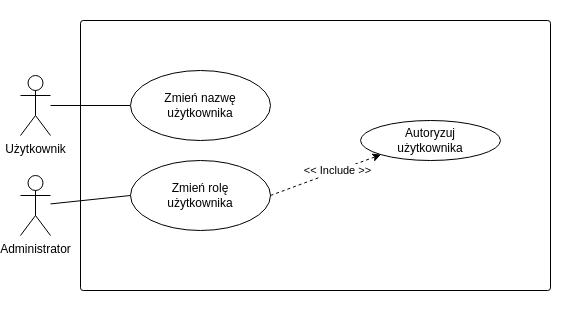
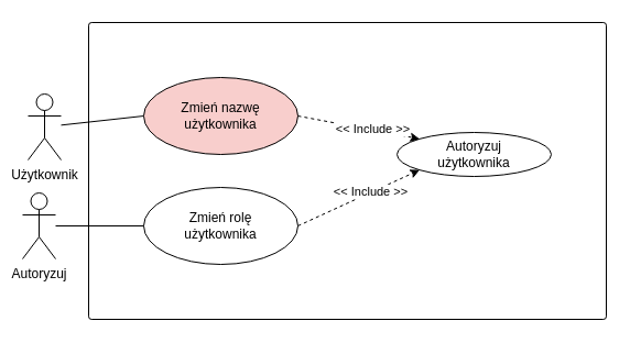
- <mxCell id="4" value="Użytkownik" style="shape=umlActor;verticalLabelPosition=bottom;verticalAlign=top;html=1;" vertex="1" parent="1"><mxGeometry x="20" y="75" width="30" height="60" as="geometry" /></mxCell>
+ <mxCell id="4" value="Użytkownik" style="shape=umlActor;verticalLabelPosition=bottom;verticalAlign=top;html=1;" vertex="1" parent="1"><mxGeometry x="25" y="85" width="30" height="60" as="geometry" /></mxCell>
- <mxCell id="6" value="Zmień nazwę&lt;br&gt;użytkownika" style="ellipse;whiteSpace=wrap;html=1;" vertex="1" parent="1"><mxGeometry x="130" y="70" width="140" height="70" as="geometry" /></mxCell>
+ <mxCell id="6" value="Zmień nazwę&lt;br&gt;użytkownika" style="ellipse;whiteSpace=wrap;html=1;fillColor=#f8cecc;" vertex="1" parent="1"><mxGeometry x="130" y="70" width="140" height="70" as="geometry" /></mxCell>
+ <mxCell id="7" style="edgeStyle=none;rounded=0;orthogonalLoop=1;jettySize=auto;html=1;exitX=1;exitY=0.5;exitDx=0;exitDy=0;entryX=0;entryY=0;entryDx=0;entryDy=0;endArrow=classic;endFill=1;dashed=1;labelBorderColor=none;" edge="1" parent="1" source="6" target="5"><mxGeometry relative="1" as="geometry"><mxPoint x="264" y="65" as="sourcePoint" /><mxPoint x="430" y="170" as="targetPoint" /></mxGeometry></mxCell>
+ <mxCell id="8" value="&amp;lt;&amp;lt; Include &amp;gt;&amp;gt;" style="edgeLabel;html=1;align=center;verticalAlign=middle;resizable=0;points=[];" vertex="1" connectable="0" parent="7"><mxGeometry x="0.203" y="1" relative="1" as="geometry"><mxPoint as="offset" /></mxGeometry></mxCell>
- <mxCell id="9" value="Zmień rolę&lt;br&gt;użytkownika" style="ellipse;whiteSpace=wrap;html=1;" vertex="1" parent="1"><mxGeometry x="130" y="160" width="140" height="70" as="geometry" /></mxCell>
+ <mxCell id="9" value="Zmień rolę&lt;br&gt;użytkownika" style="ellipse;whiteSpace=wrap;html=1;" vertex="1" parent="1"><mxGeometry x="130" y="170" width="140" height="70" as="geometry" /></mxCell>
- <mxCell id="13" value="Administrator&lt;br&gt;" style="shape=umlActor;verticalLabelPosition=bottom;verticalAlign=top;html=1;" vertex="1" parent="1"><mxGeometry x="20" y="175" width="30" height="60" as="geometry" /></mxCell>
+ <mxCell id="13" value="Autoryzuj&lt;br&gt;" style="shape=umlActor;verticalLabelPosition=bottom;verticalAlign=top;html=1;" vertex="1" parent="1"><mxGeometry x="20" y="175" width="30" height="60" as="geometry" /></mxCell>
